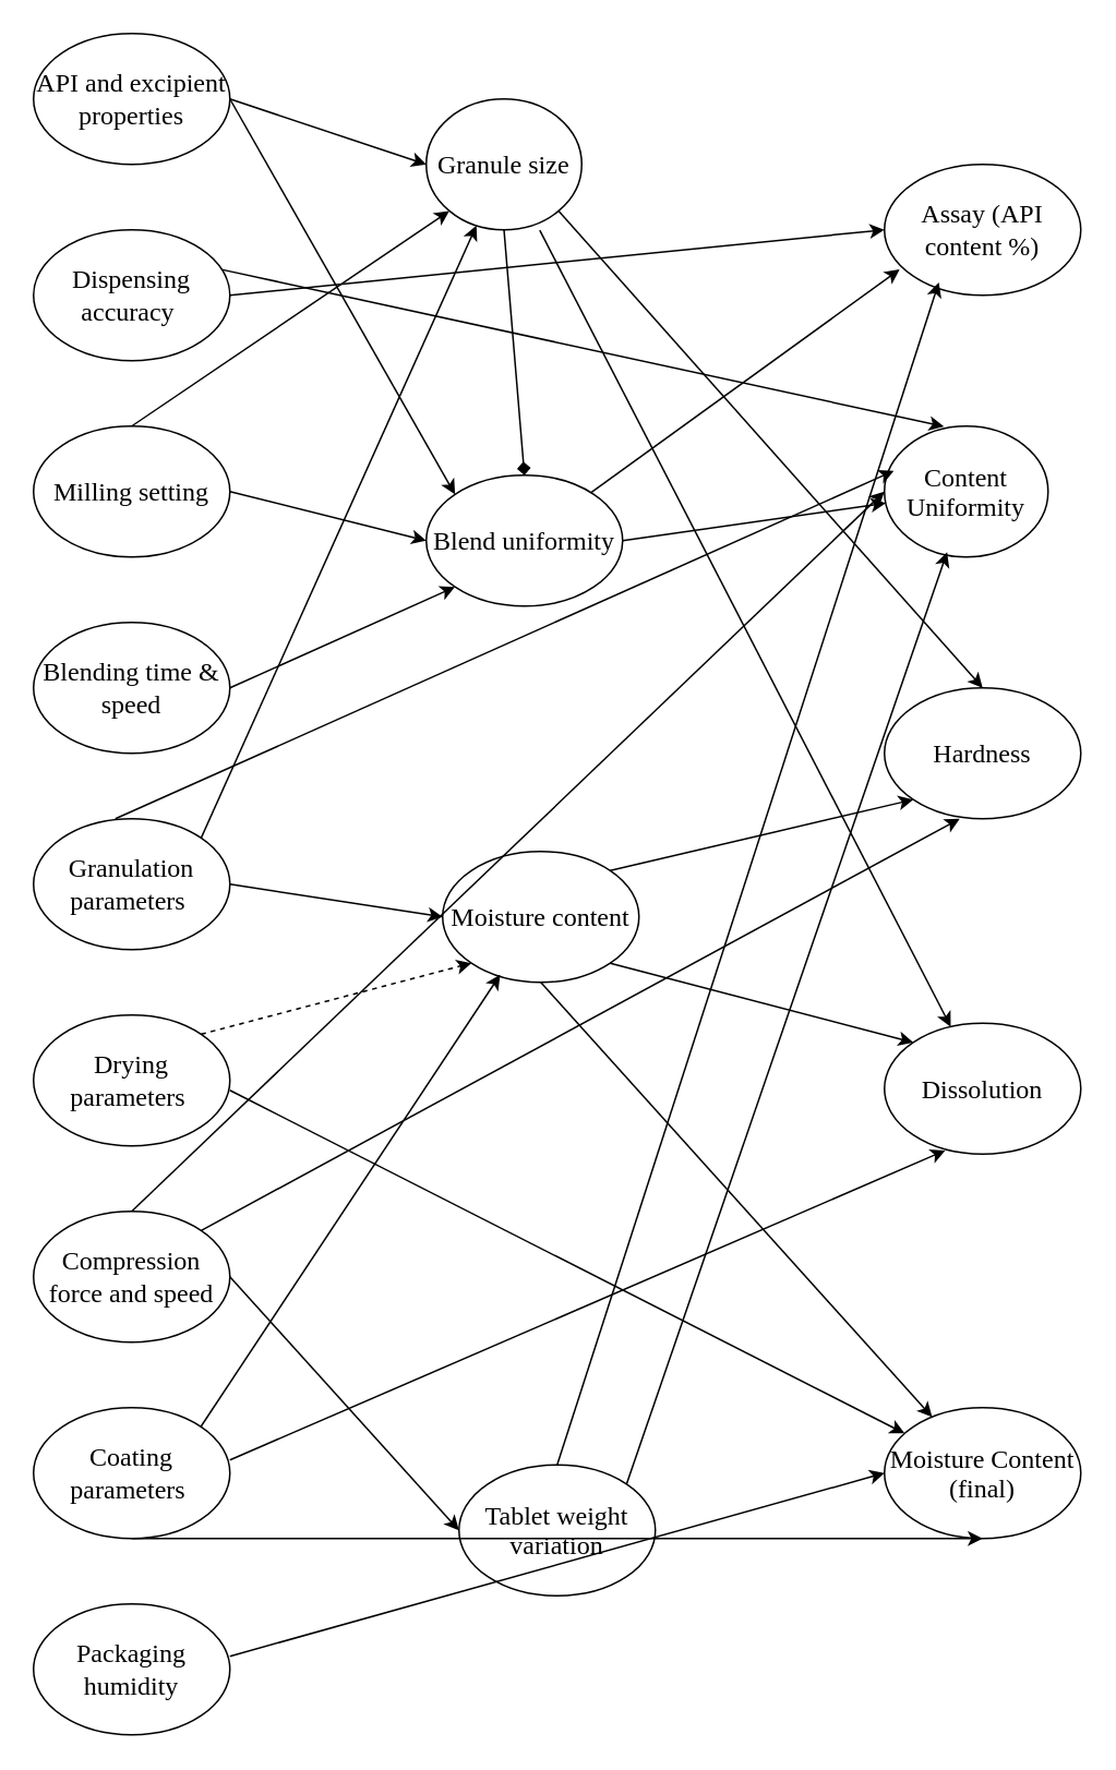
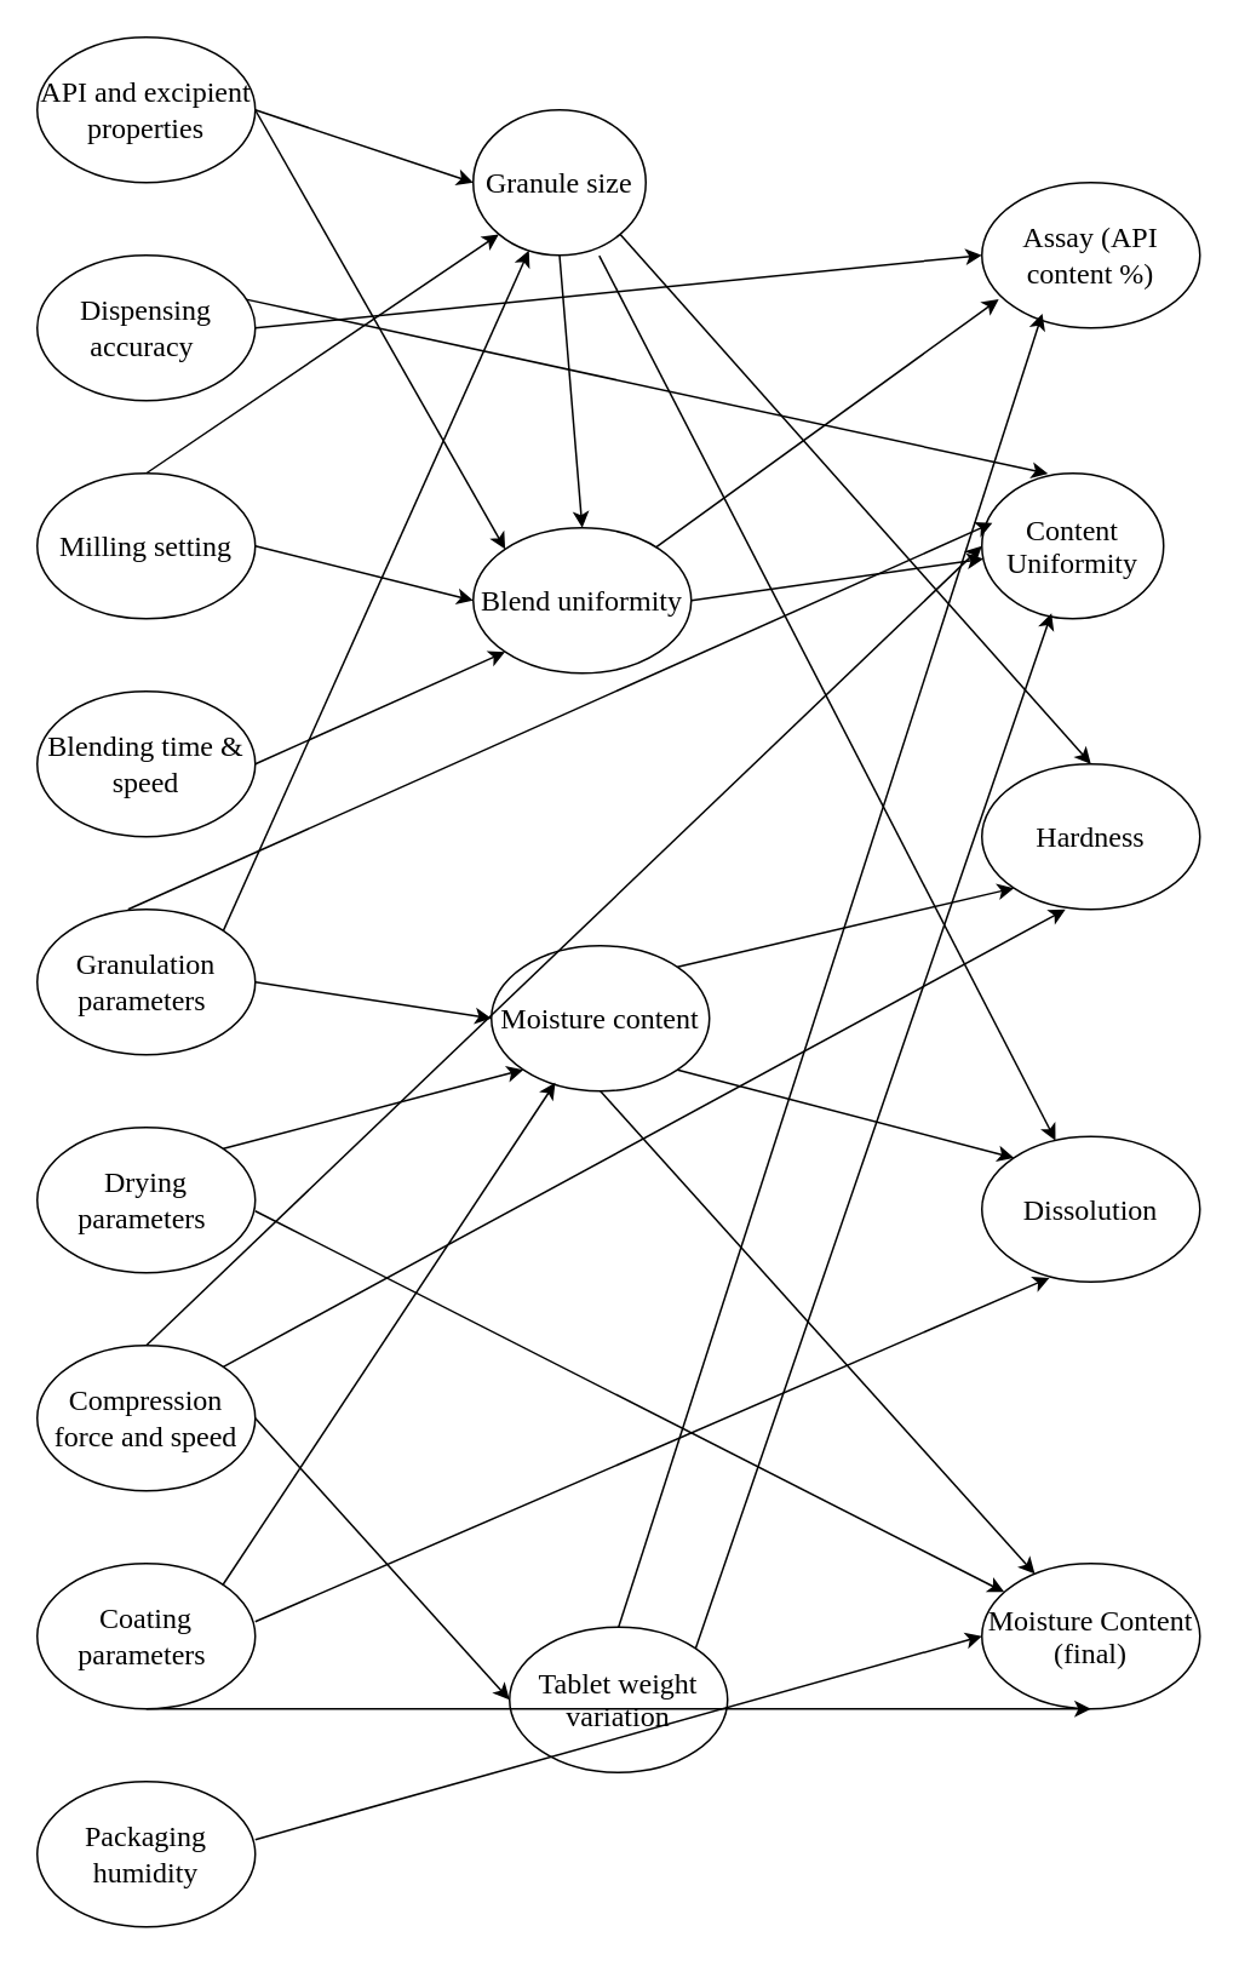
- <mxCell id="35" value="" style="endArrow=diamond;html=1;rounded=0;entryX=0.5;entryY=0;entryDx=0;entryDy=0;exitX=0.5;exitY=1;exitDx=0;exitDy=0;" edge="1" parent="1" source="11" target="10"><mxGeometry relative="1" as="geometry"><mxPoint x="410" y="212" as="sourcePoint" /><mxPoint x="548" y="200" as="targetPoint" /></mxGeometry></mxCell>
+ <mxCell id="35" value="" style="endArrow=classic;html=1;rounded=0;entryX=0.5;entryY=0;entryDx=0;entryDy=0;exitX=0.5;exitY=1;exitDx=0;exitDy=0;" edge="1" parent="1" source="11" target="10"><mxGeometry relative="1" as="geometry"><mxPoint x="410" y="212" as="sourcePoint" /><mxPoint x="548" y="200" as="targetPoint" /></mxGeometry></mxCell>
- <mxCell id="29" value="" style="endArrow=classic;html=1;rounded=0;entryX=0;entryY=1;entryDx=0;entryDy=0;exitX=1;exitY=0;exitDx=0;exitDy=0;dashed=1;" edge="1" parent="1" source="6" target="12"><mxGeometry relative="1" as="geometry"><mxPoint x="180" y="562" as="sourcePoint" /><mxPoint x="318" y="550" as="targetPoint" /></mxGeometry></mxCell>
+ <mxCell id="29" value="" style="endArrow=classic;html=1;rounded=0;entryX=0;entryY=1;entryDx=0;entryDy=0;exitX=1;exitY=0;exitDx=0;exitDy=0;" edge="1" parent="1" source="6" target="12"><mxGeometry relative="1" as="geometry"><mxPoint x="180" y="562" as="sourcePoint" /><mxPoint x="318" y="550" as="targetPoint" /></mxGeometry></mxCell>
